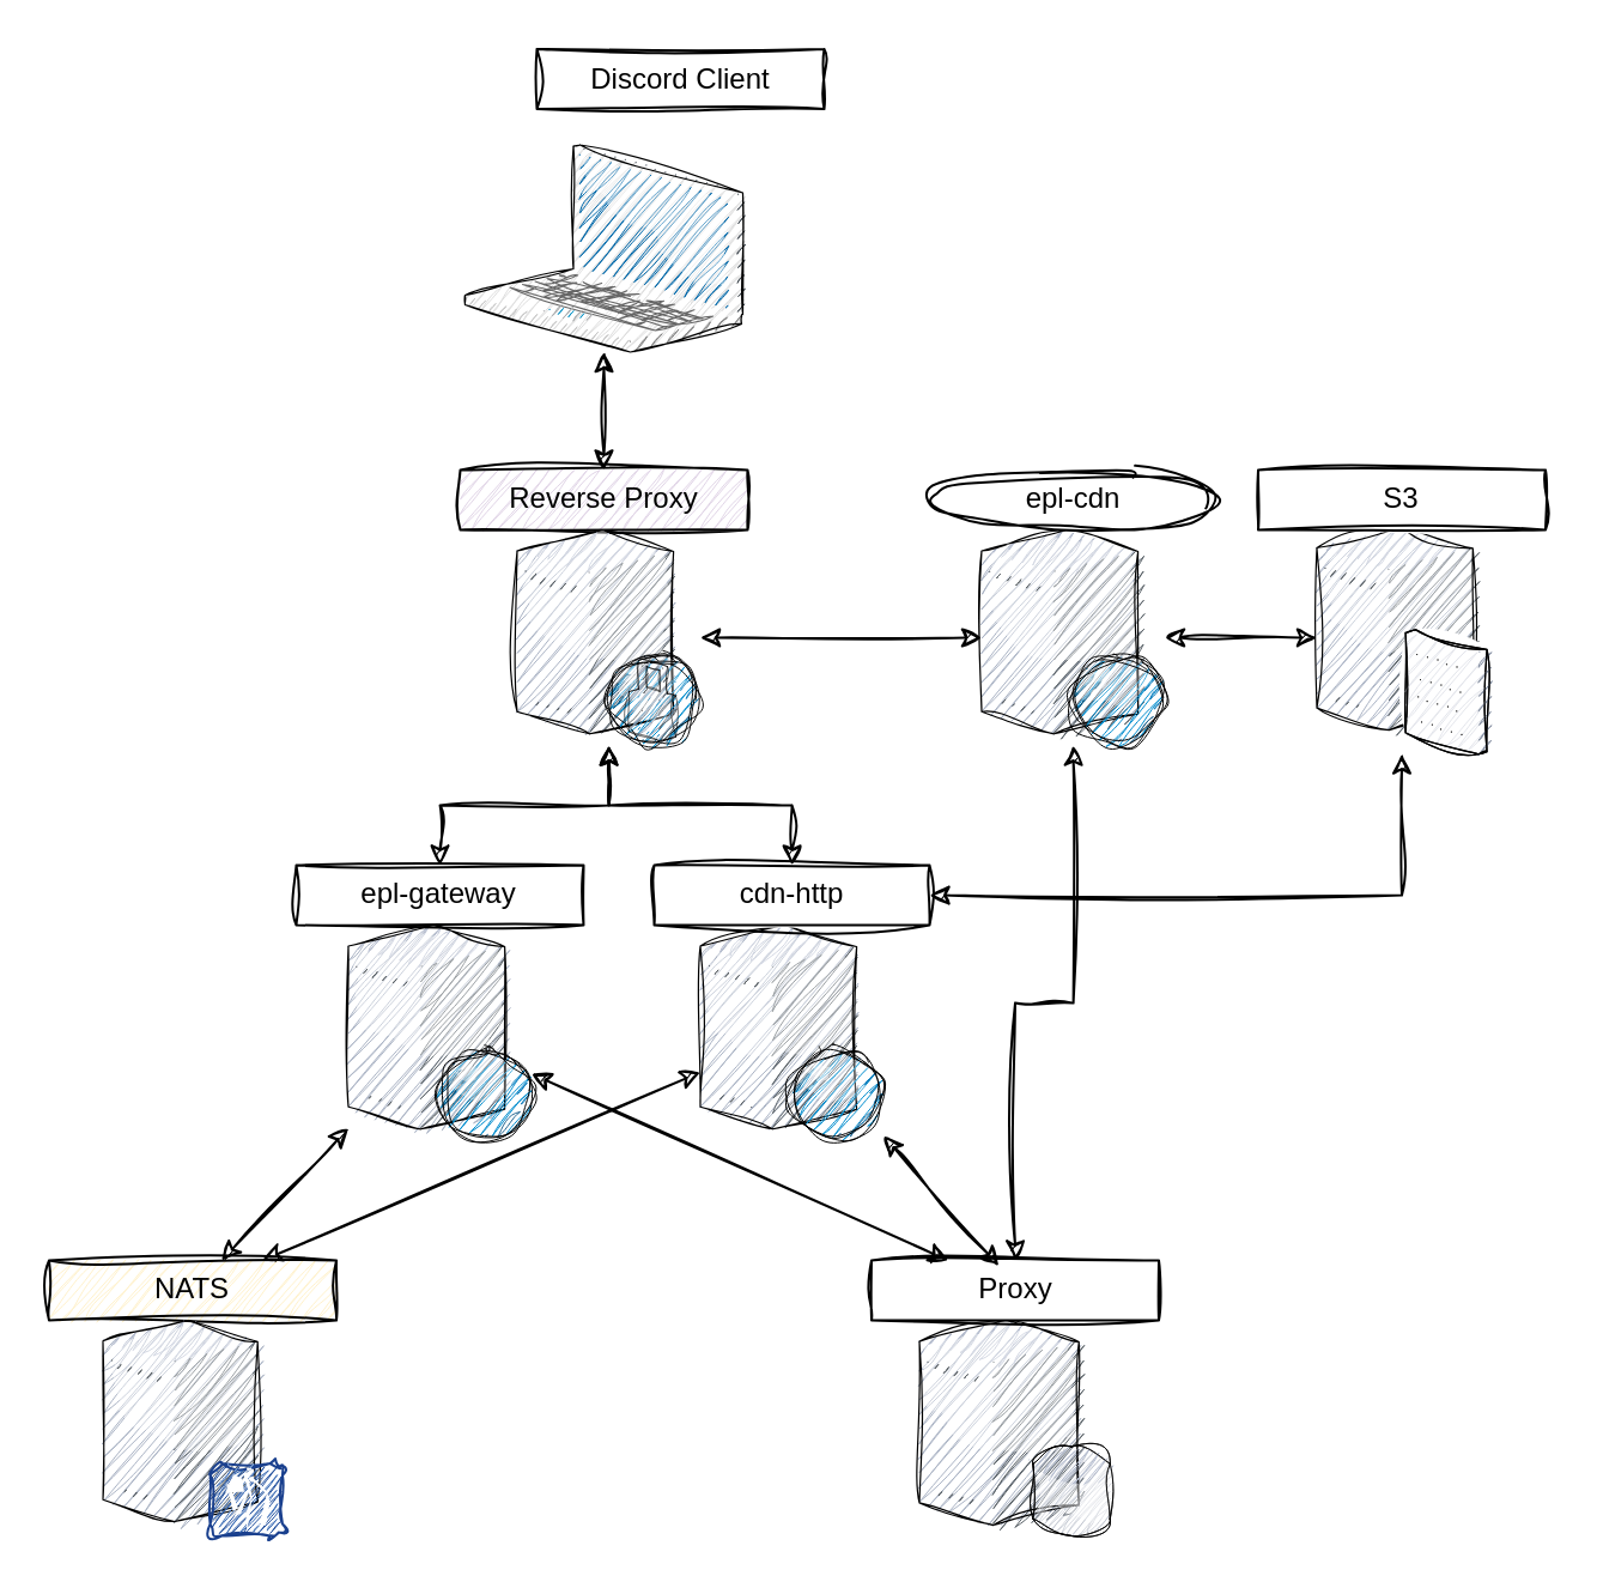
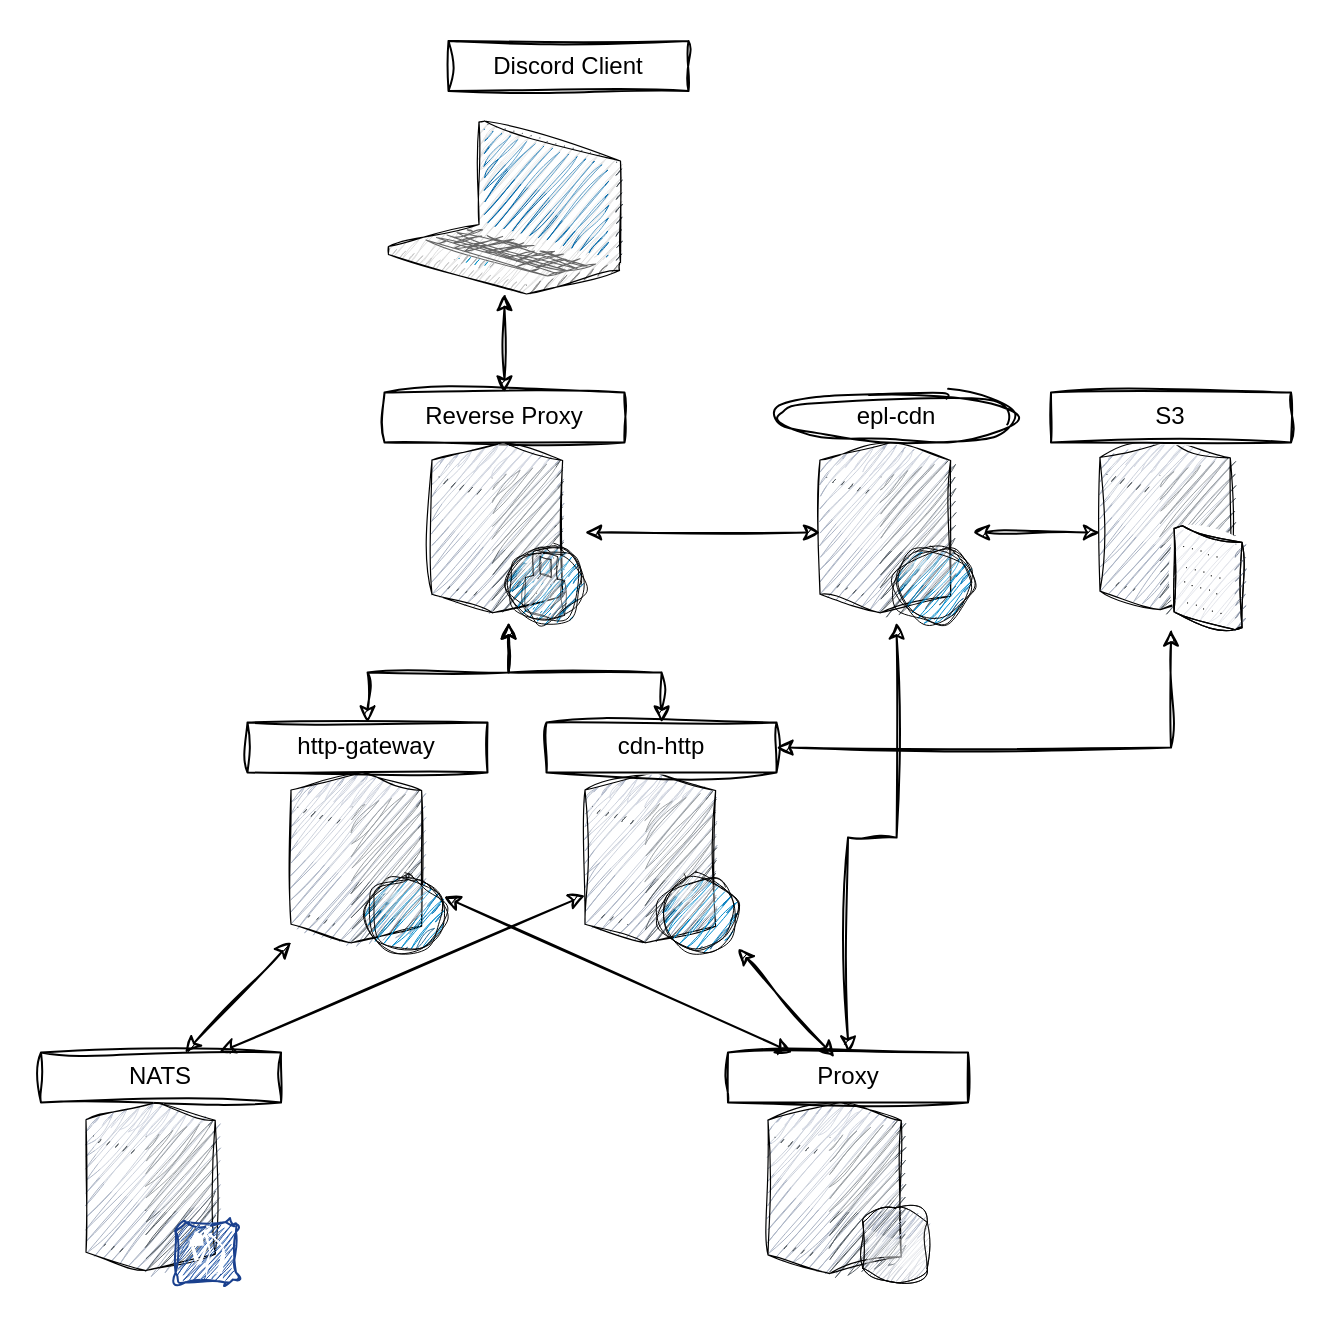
- <mxCell id="18" value="Reverse Proxy" style="rounded=0;whiteSpace=wrap;html=1;sketch=1;curveFitting=1;jiggle=2;fillColor=#e1d5e7;" parent="1" vertex="1"><mxGeometry x="191.75" y="195.75" width="120" height="25" as="geometry" /></mxCell>
+ <mxCell id="18" value="Reverse Proxy" style="rounded=0;whiteSpace=wrap;html=1;sketch=1;curveFitting=1;jiggle=2;" parent="1" vertex="1"><mxGeometry x="191.75" y="195.75" width="120" height="25" as="geometry" /></mxCell>
- <mxCell id="10" value="&lt;div&gt;epl-gateway&lt;/div&gt;" style="rounded=0;whiteSpace=wrap;html=1;sketch=1;curveFitting=1;jiggle=2;" parent="1" vertex="1"><mxGeometry x="123.25" y="360.75" width="120" height="25" as="geometry" /></mxCell>
+ <mxCell id="10" value="&lt;div&gt;http-gateway&lt;/div&gt;" style="rounded=0;whiteSpace=wrap;html=1;sketch=1;curveFitting=1;jiggle=2;" parent="1" vertex="1"><mxGeometry x="123.25" y="360.75" width="120" height="25" as="geometry" /></mxCell>
- <mxCell id="15" value="NATS" style="rounded=0;whiteSpace=wrap;html=1;fontStyle=0;sketch=1;curveFitting=1;jiggle=2;fillColor=#fff2cc;" parent="1" vertex="1"><mxGeometry x="20" y="525.75" width="120" height="25" as="geometry" /></mxCell>
+ <mxCell id="15" value="NATS" style="rounded=0;whiteSpace=wrap;html=1;fontStyle=0;sketch=1;curveFitting=1;jiggle=2;" parent="1" vertex="1"><mxGeometry x="20" y="525.75" width="120" height="25" as="geometry" /></mxCell>
